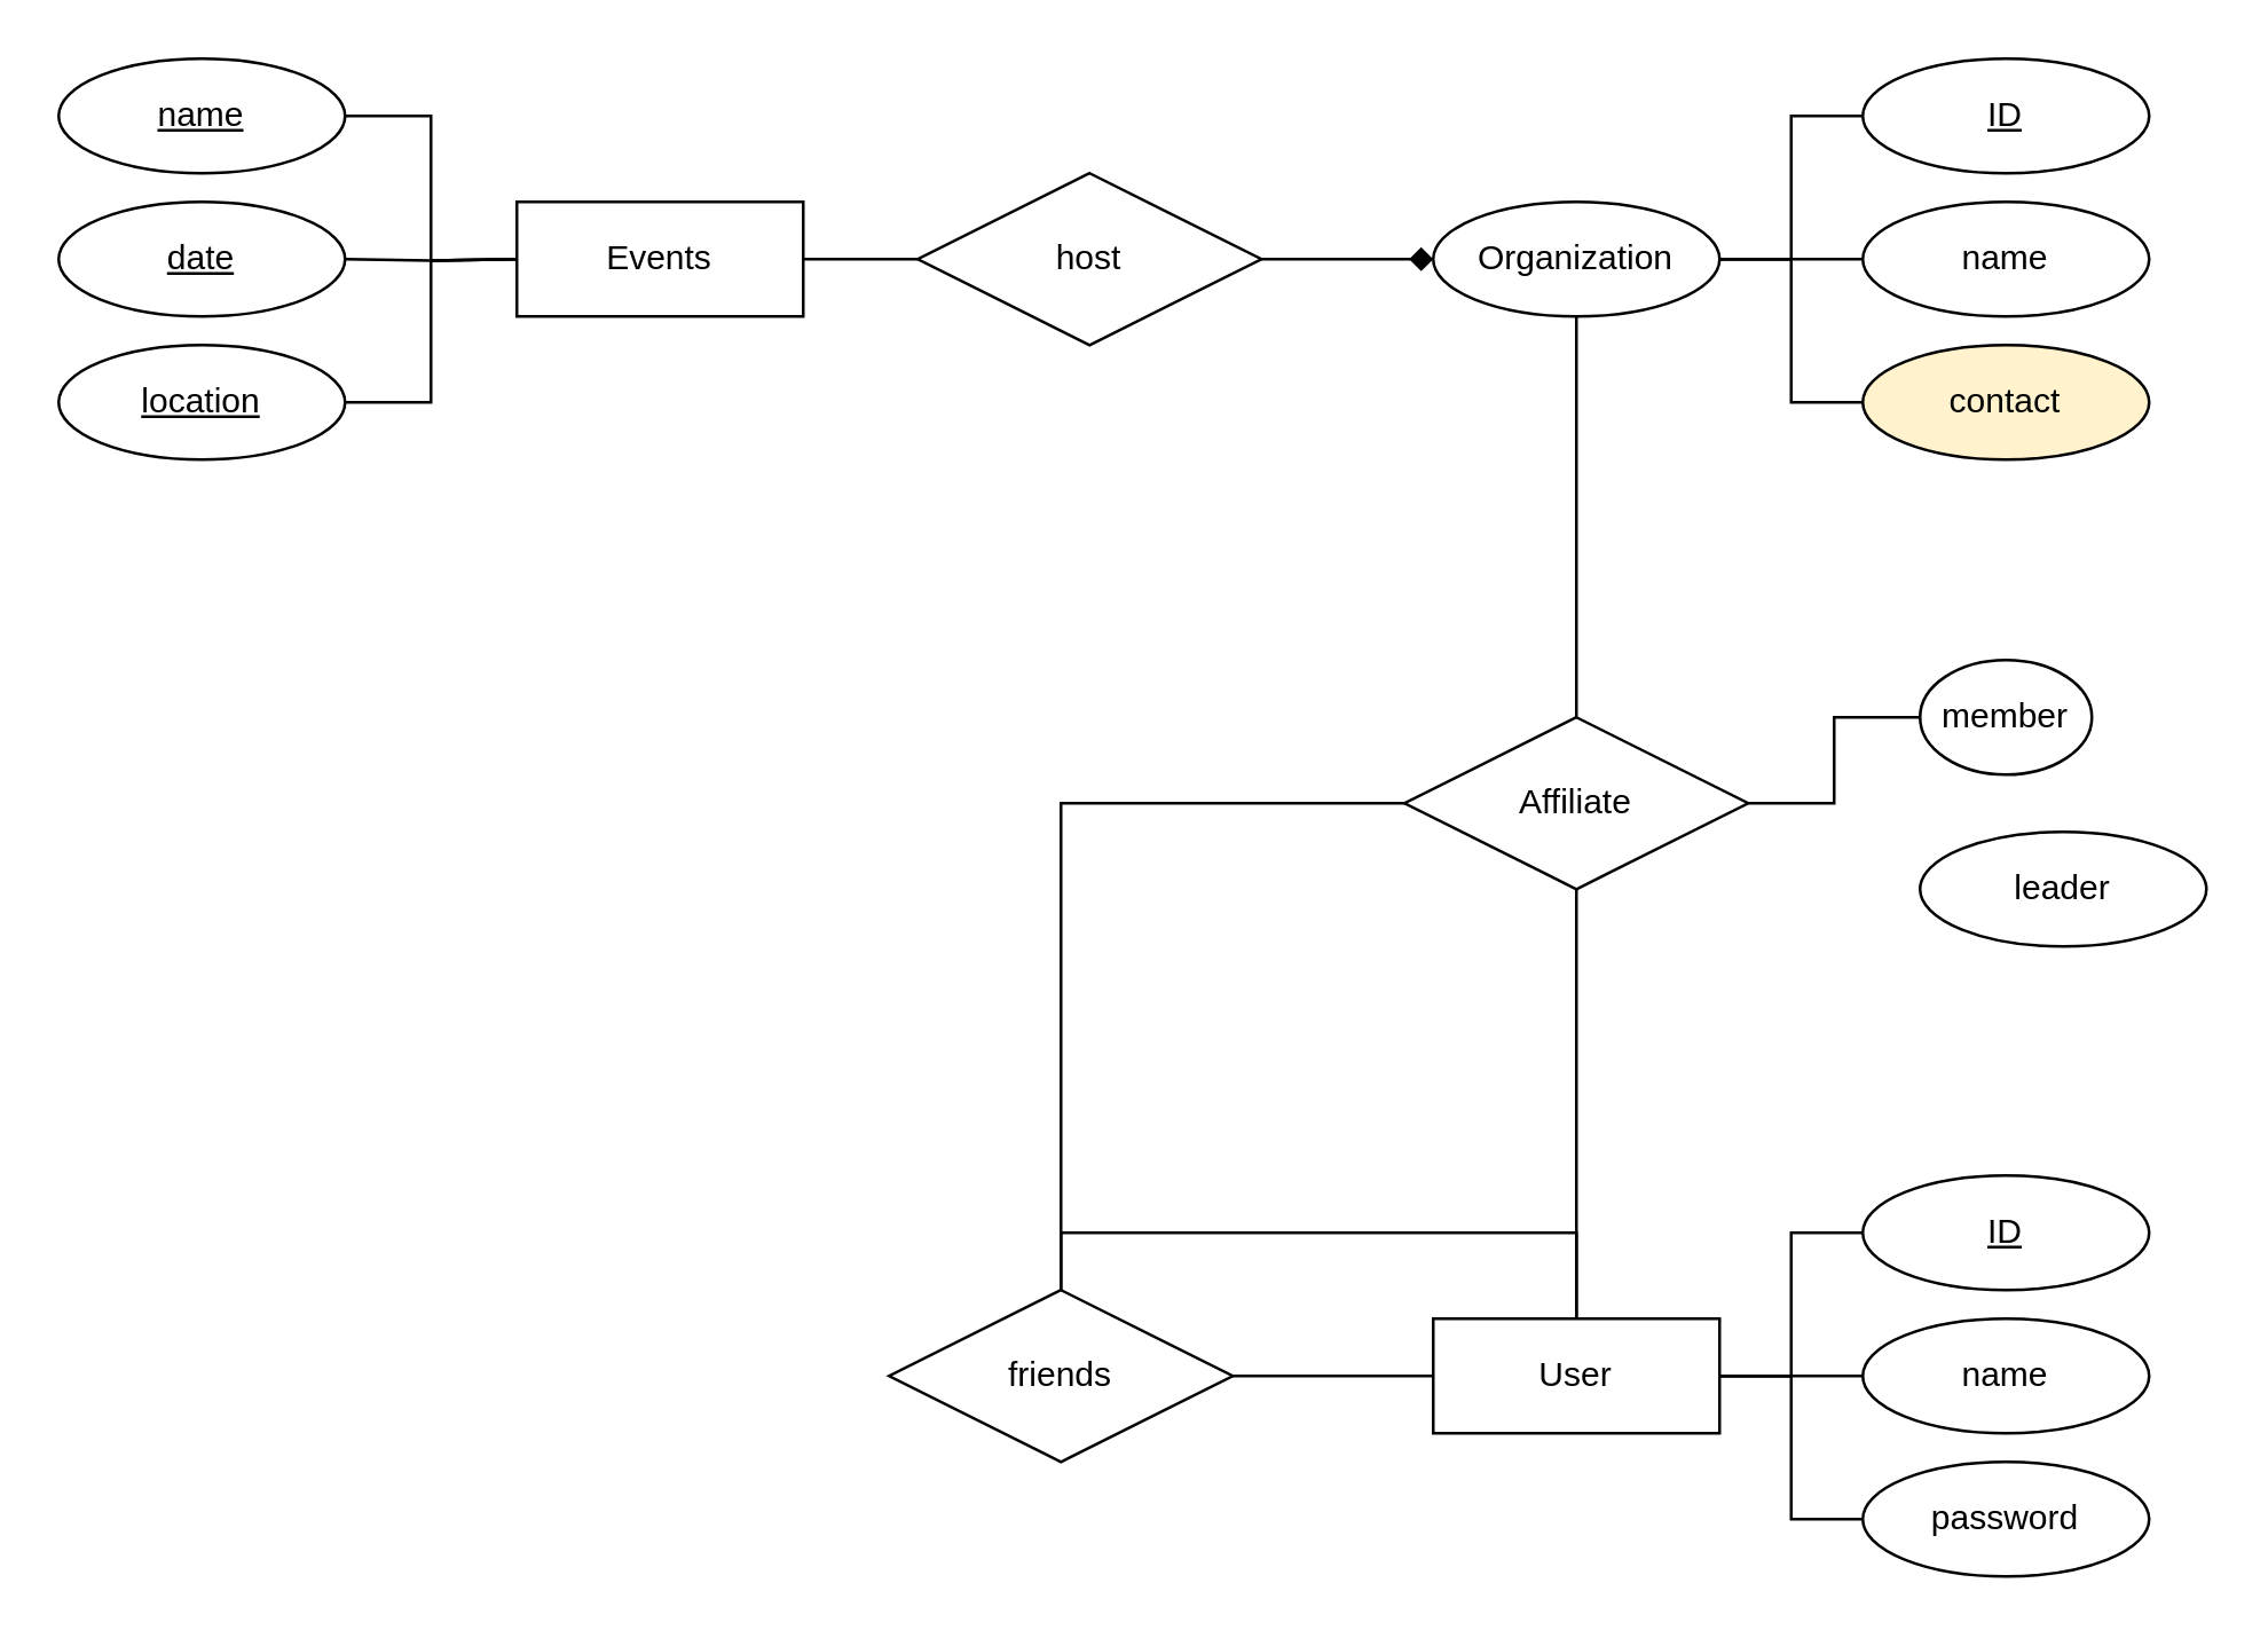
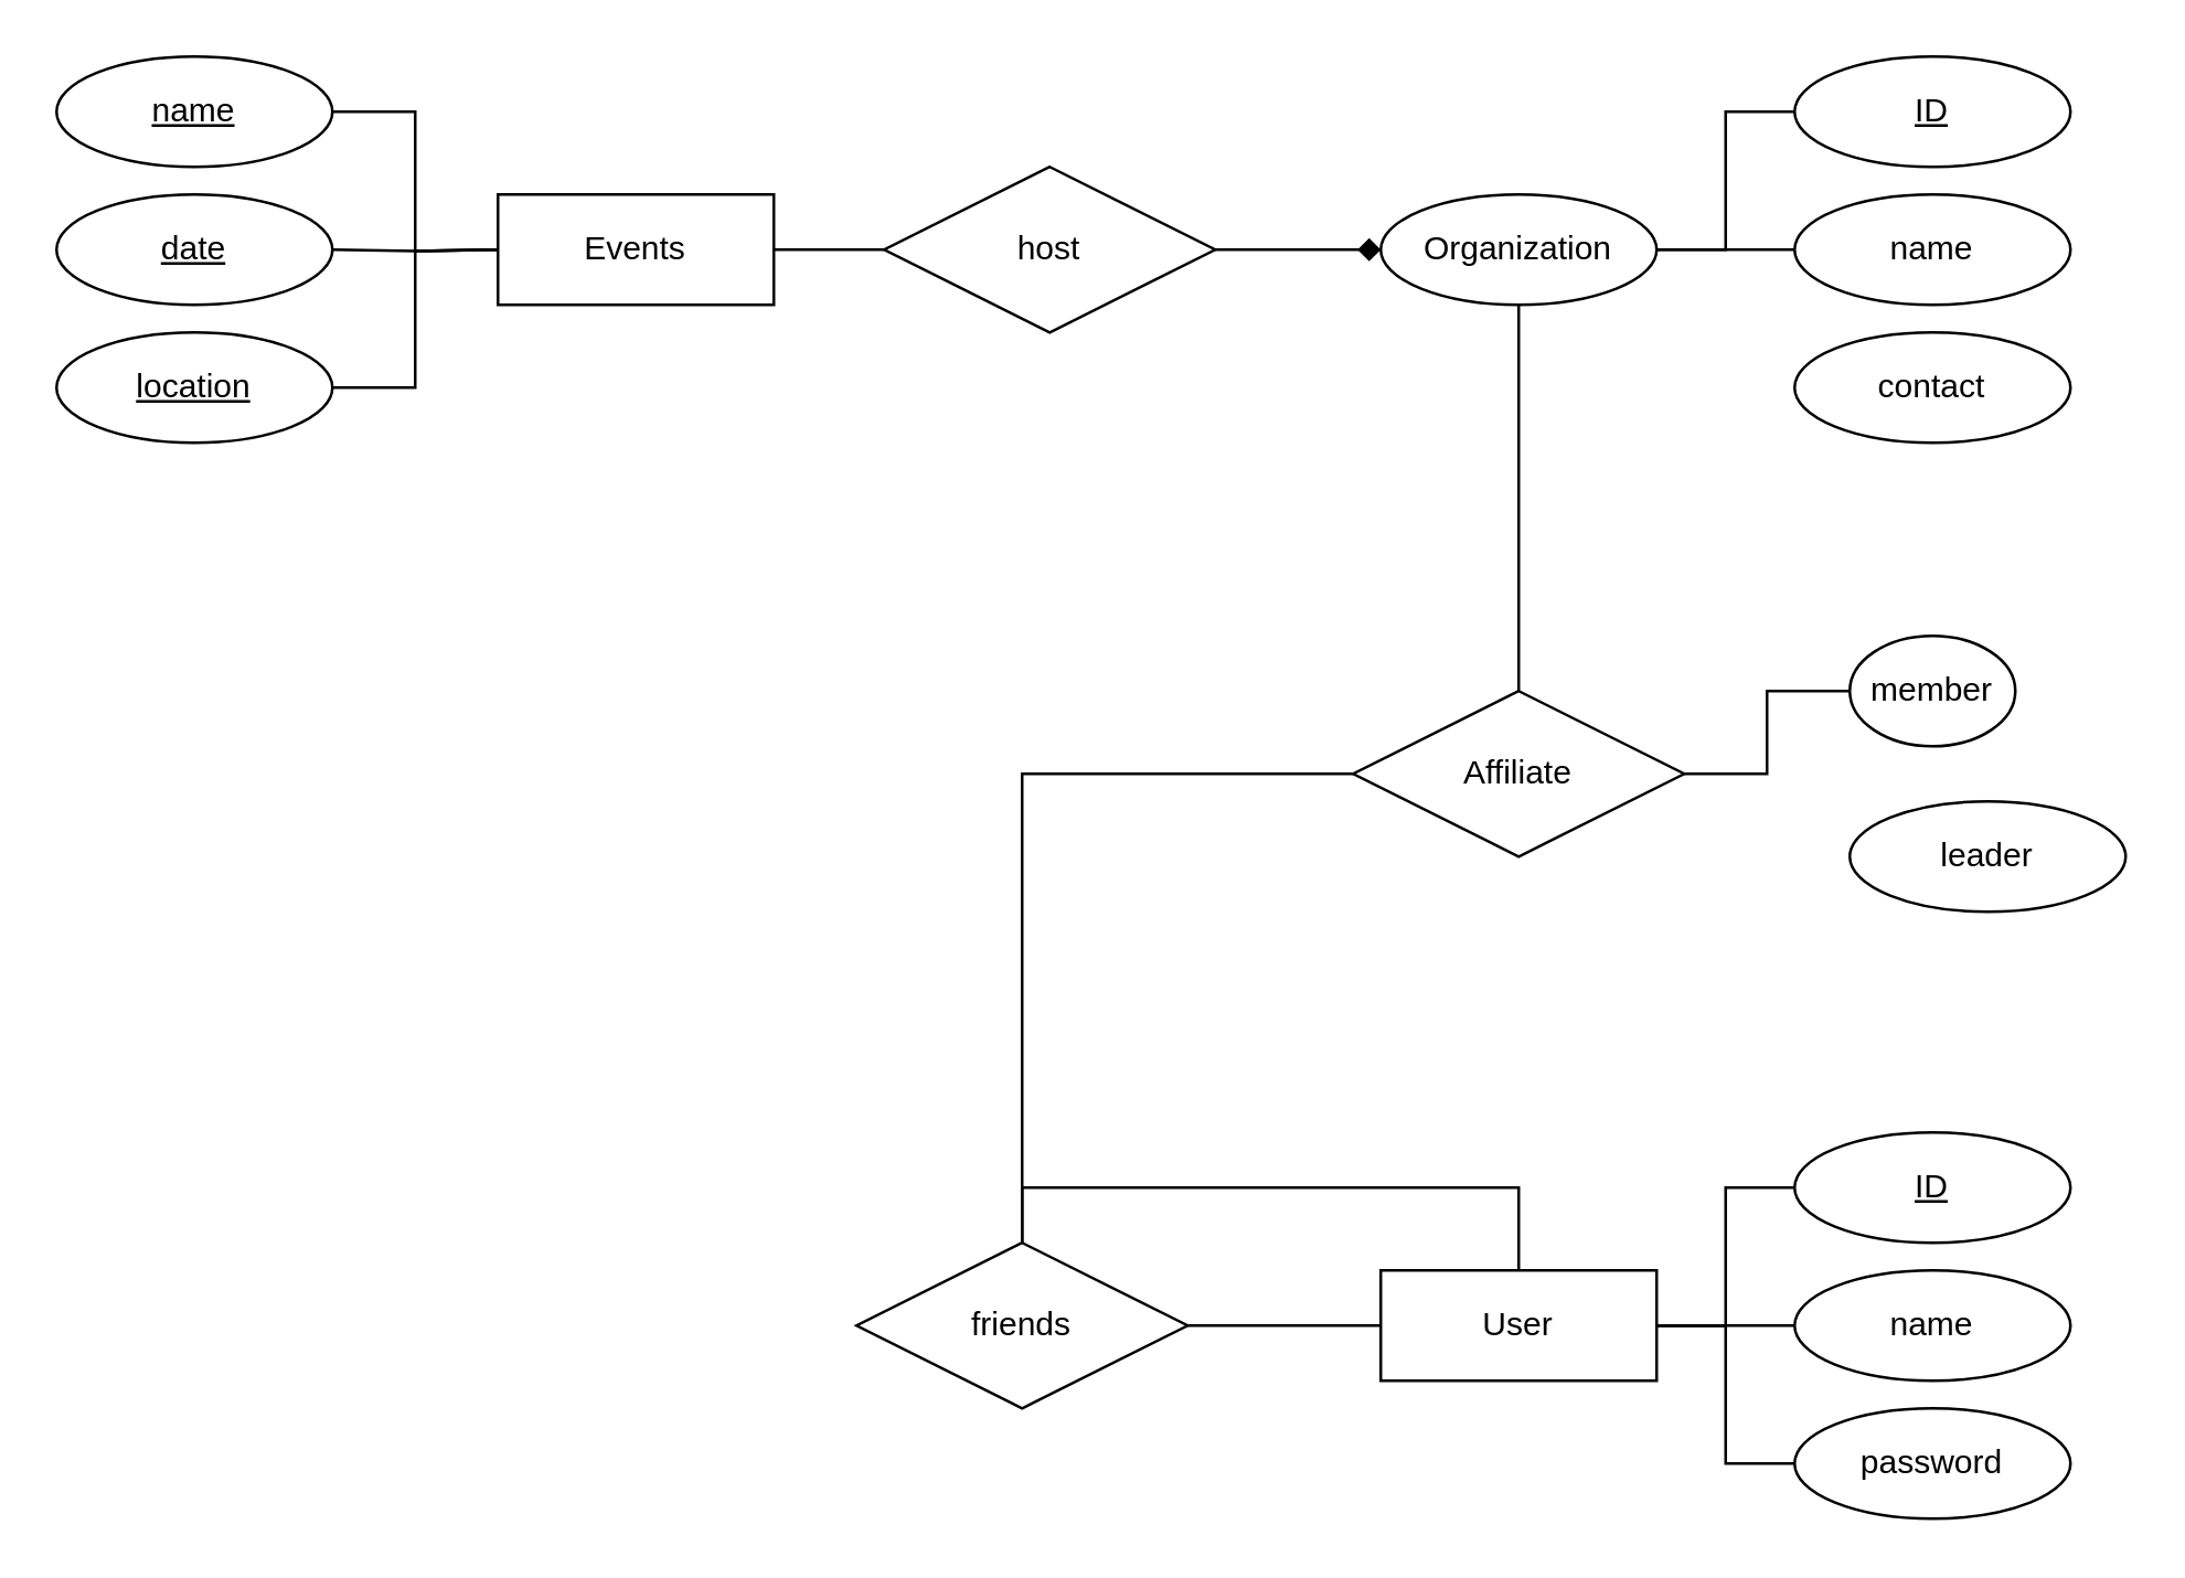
- <mxCell id="11" style="edgeStyle=orthogonalEdgeStyle;rounded=0;orthogonalLoop=1;jettySize=auto;html=1;entryX=0;entryY=0.5;entryDx=0;entryDy=0;endArrow=none;endFill=0;" parent="1" source="12" target="15" edge="1"><mxGeometry relative="1" as="geometry" /></mxCell>
- <mxCell id="15" value="contact" style="ellipse;whiteSpace=wrap;html=1;align=center;fillColor=#fff2cc;" parent="1" vertex="1"><mxGeometry x="650" y="120" width="100" height="40" as="geometry" /></mxCell>
+ <mxCell id="15" value="contact" style="ellipse;whiteSpace=wrap;html=1;align=center;" parent="1" vertex="1"><mxGeometry x="650" y="120" width="100" height="40" as="geometry" /></mxCell>
- <mxCell id="20" style="edgeStyle=orthogonalEdgeStyle;rounded=0;orthogonalLoop=1;jettySize=auto;html=1;entryX=0.5;entryY=0;entryDx=0;entryDy=0;endArrow=none;endFill=0;exitX=0.5;exitY=1;exitDx=0;exitDy=0;" parent="1" source="23" target="5" edge="1"><mxGeometry relative="1" as="geometry"><mxPoint x="550" y="290" as="sourcePoint" /></mxGeometry></mxCell>
